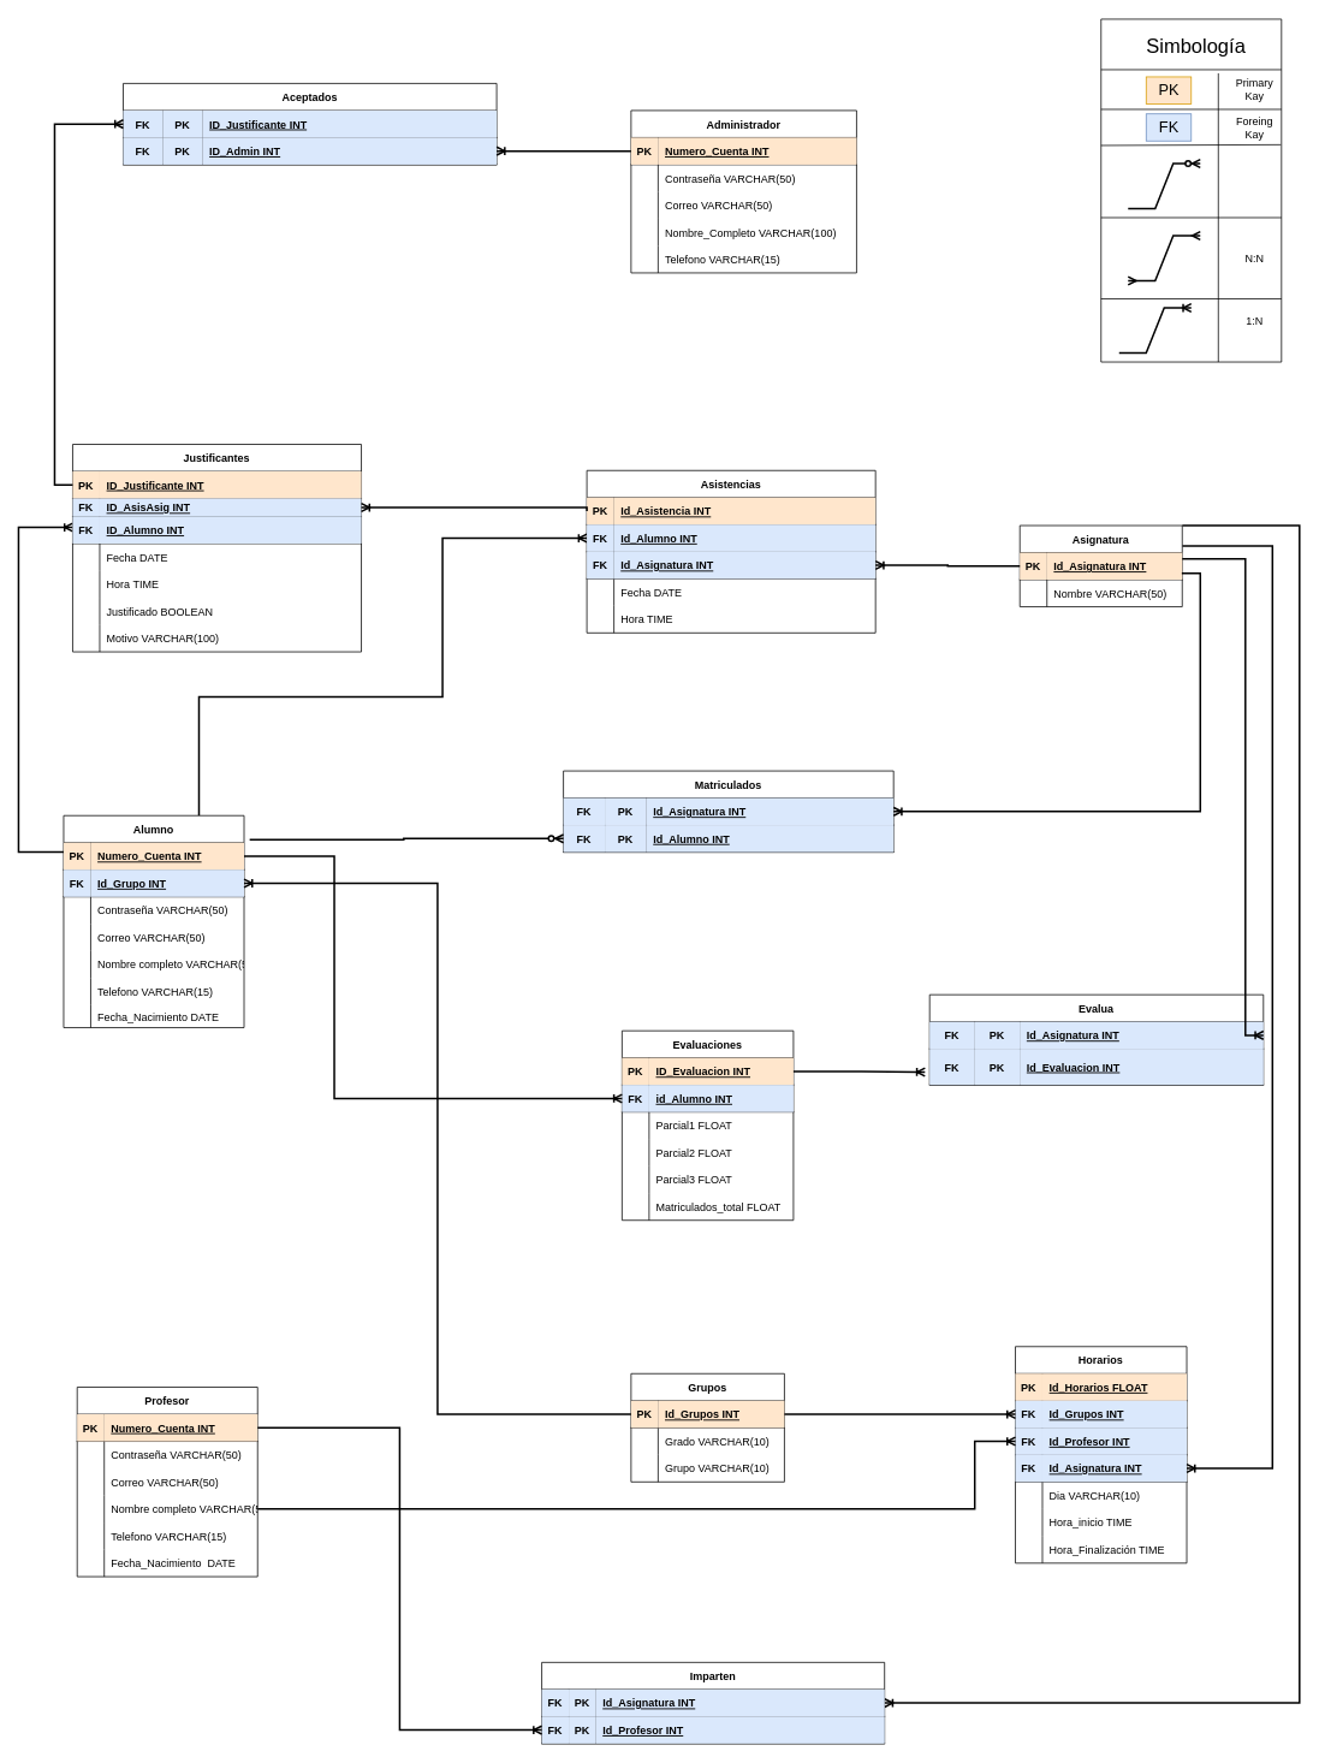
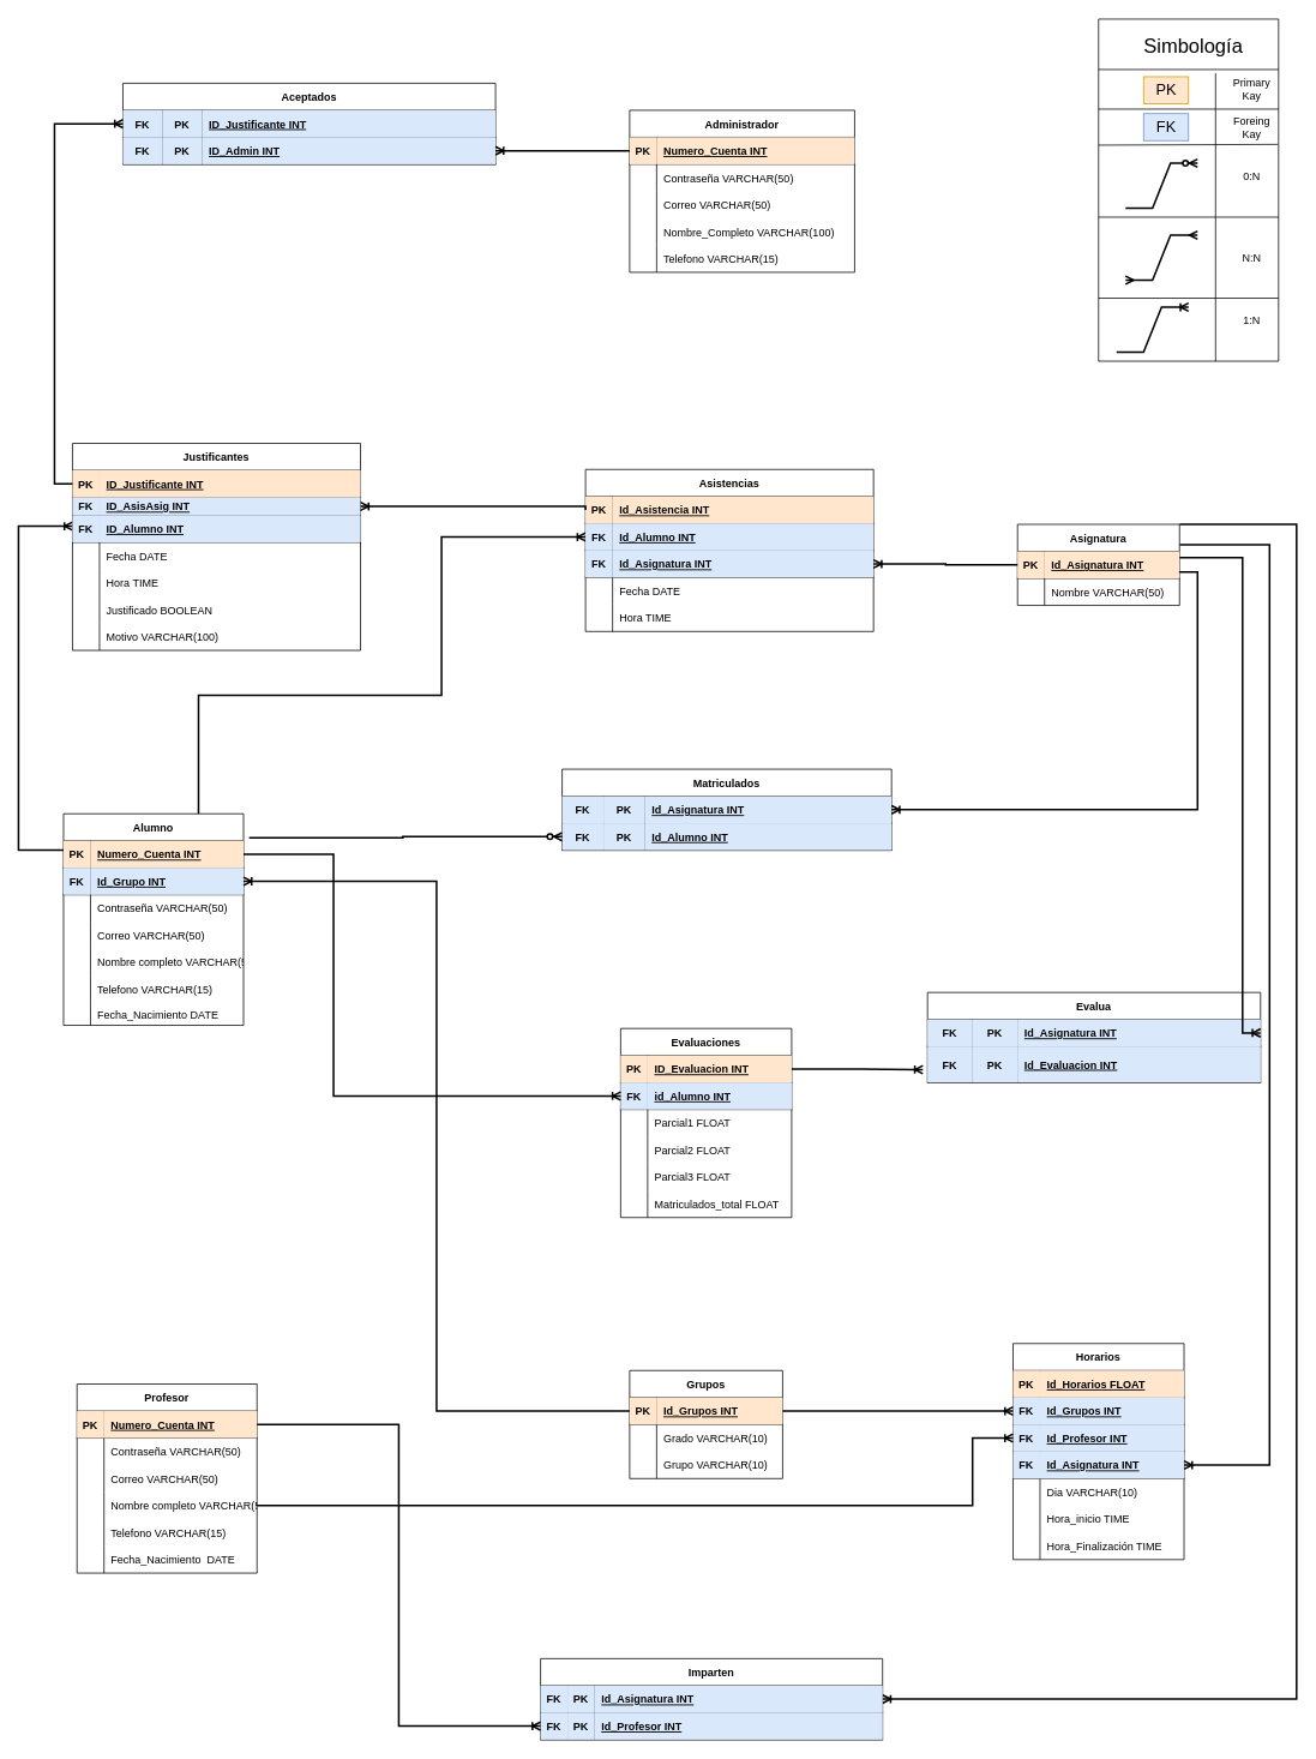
+ <mxCell id="193" value="0:N" style="text;html=1;align=center;verticalAlign=middle;resizable=0;points=[];autosize=1;strokeColor=none;fillColor=none;" vertex="1" parent="1"><mxGeometry x="1370" y="180.75" width="40" height="30" as="geometry" /></mxCell>
